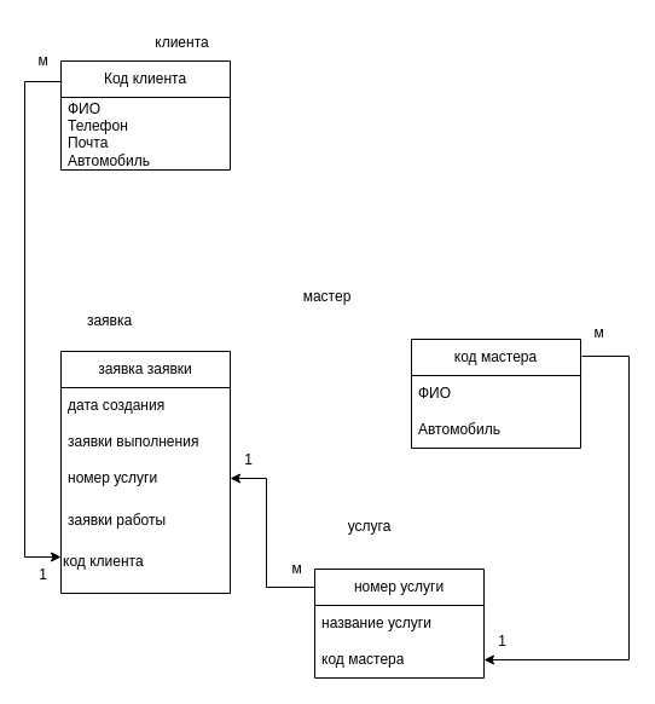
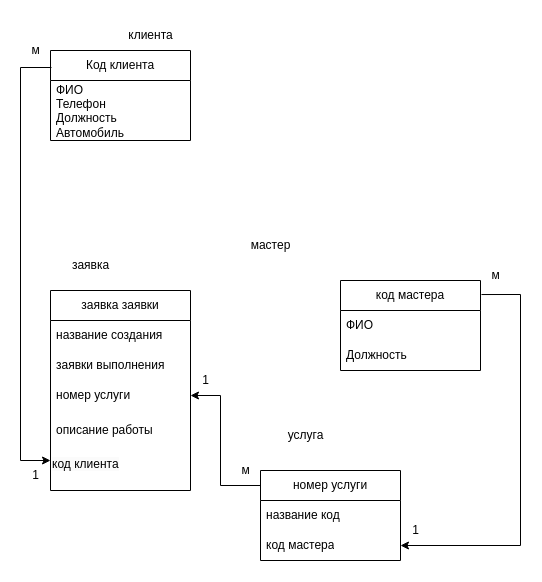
- <mxCell id="3" value="ФИО&lt;br&gt;Телефон&lt;br&gt;Почта&lt;br&gt;Автомобиль&lt;br&gt;" style="text;strokeColor=none;fillColor=none;align=left;verticalAlign=middle;spacingLeft=4;spacingRight=4;overflow=hidden;points=[[0,0.5],[1,0.5]];portConstraint=eastwest;rotatable=0;whiteSpace=wrap;html=1;" parent="2" vertex="1"><mxGeometry y="30" width="140" height="60" as="geometry" /></mxCell>
+ <mxCell id="3" value="ФИО&lt;br&gt;Телефон&lt;br&gt;Должность&lt;br&gt;Автомобиль&lt;br&gt;" style="text;strokeColor=none;fillColor=none;align=left;verticalAlign=middle;spacingLeft=4;spacingRight=4;overflow=hidden;points=[[0,0.5],[1,0.5]];portConstraint=eastwest;rotatable=0;whiteSpace=wrap;html=1;" parent="2" vertex="1"><mxGeometry y="30" width="140" height="60" as="geometry" /></mxCell>
- <mxCell id="14" value="дата создания" style="text;strokeColor=none;fillColor=none;align=left;verticalAlign=middle;spacingLeft=4;spacingRight=4;overflow=hidden;points=[[0,0.5],[1,0.5]];portConstraint=eastwest;rotatable=0;whiteSpace=wrap;html=1;" parent="13" vertex="1"><mxGeometry y="30" width="140" height="30" as="geometry" /></mxCell>
+ <mxCell id="14" value="название создания" style="text;strokeColor=none;fillColor=none;align=left;verticalAlign=middle;spacingLeft=4;spacingRight=4;overflow=hidden;points=[[0,0.5],[1,0.5]];portConstraint=eastwest;rotatable=0;whiteSpace=wrap;html=1;" parent="13" vertex="1"><mxGeometry y="30" width="140" height="30" as="geometry" /></mxCell>
- <mxCell id="7" value="Автомобиль" style="text;strokeColor=none;fillColor=none;align=left;verticalAlign=middle;spacingLeft=4;spacingRight=4;overflow=hidden;points=[[0,0.5],[1,0.5]];portConstraint=eastwest;rotatable=0;whiteSpace=wrap;html=1;" parent="5" vertex="1"><mxGeometry y="60" width="140" height="30" as="geometry" /></mxCell>
+ <mxCell id="7" value="Должность" style="text;strokeColor=none;fillColor=none;align=left;verticalAlign=middle;spacingLeft=4;spacingRight=4;overflow=hidden;points=[[0,0.5],[1,0.5]];portConstraint=eastwest;rotatable=0;whiteSpace=wrap;html=1;" parent="5" vertex="1"><mxGeometry y="60" width="140" height="30" as="geometry" /></mxCell>
- <mxCell id="17" value="заявки работы&lt;br&gt;" style="text;strokeColor=none;fillColor=none;align=left;verticalAlign=middle;spacingLeft=4;spacingRight=4;overflow=hidden;points=[[0,0.5],[1,0.5]];portConstraint=eastwest;rotatable=0;whiteSpace=wrap;html=1;" parent="13" vertex="1"><mxGeometry y="120" width="140" height="40" as="geometry" /></mxCell>
+ <mxCell id="17" value="описание работы&lt;br&gt;" style="text;strokeColor=none;fillColor=none;align=left;verticalAlign=middle;spacingLeft=4;spacingRight=4;overflow=hidden;points=[[0,0.5],[1,0.5]];portConstraint=eastwest;rotatable=0;whiteSpace=wrap;html=1;" parent="13" vertex="1"><mxGeometry y="120" width="140" height="40" as="geometry" /></mxCell>
- <mxCell id="10" value="название услуги" style="text;strokeColor=none;fillColor=none;align=left;verticalAlign=middle;spacingLeft=4;spacingRight=4;overflow=hidden;points=[[0,0.5],[1,0.5]];portConstraint=eastwest;rotatable=0;whiteSpace=wrap;html=1;" parent="9" vertex="1"><mxGeometry y="30" width="140" height="30" as="geometry" /></mxCell>
+ <mxCell id="10" value="название код" style="text;strokeColor=none;fillColor=none;align=left;verticalAlign=middle;spacingLeft=4;spacingRight=4;overflow=hidden;points=[[0,0.5],[1,0.5]];portConstraint=eastwest;rotatable=0;whiteSpace=wrap;html=1;" parent="9" vertex="1"><mxGeometry y="30" width="140" height="30" as="geometry" /></mxCell>
